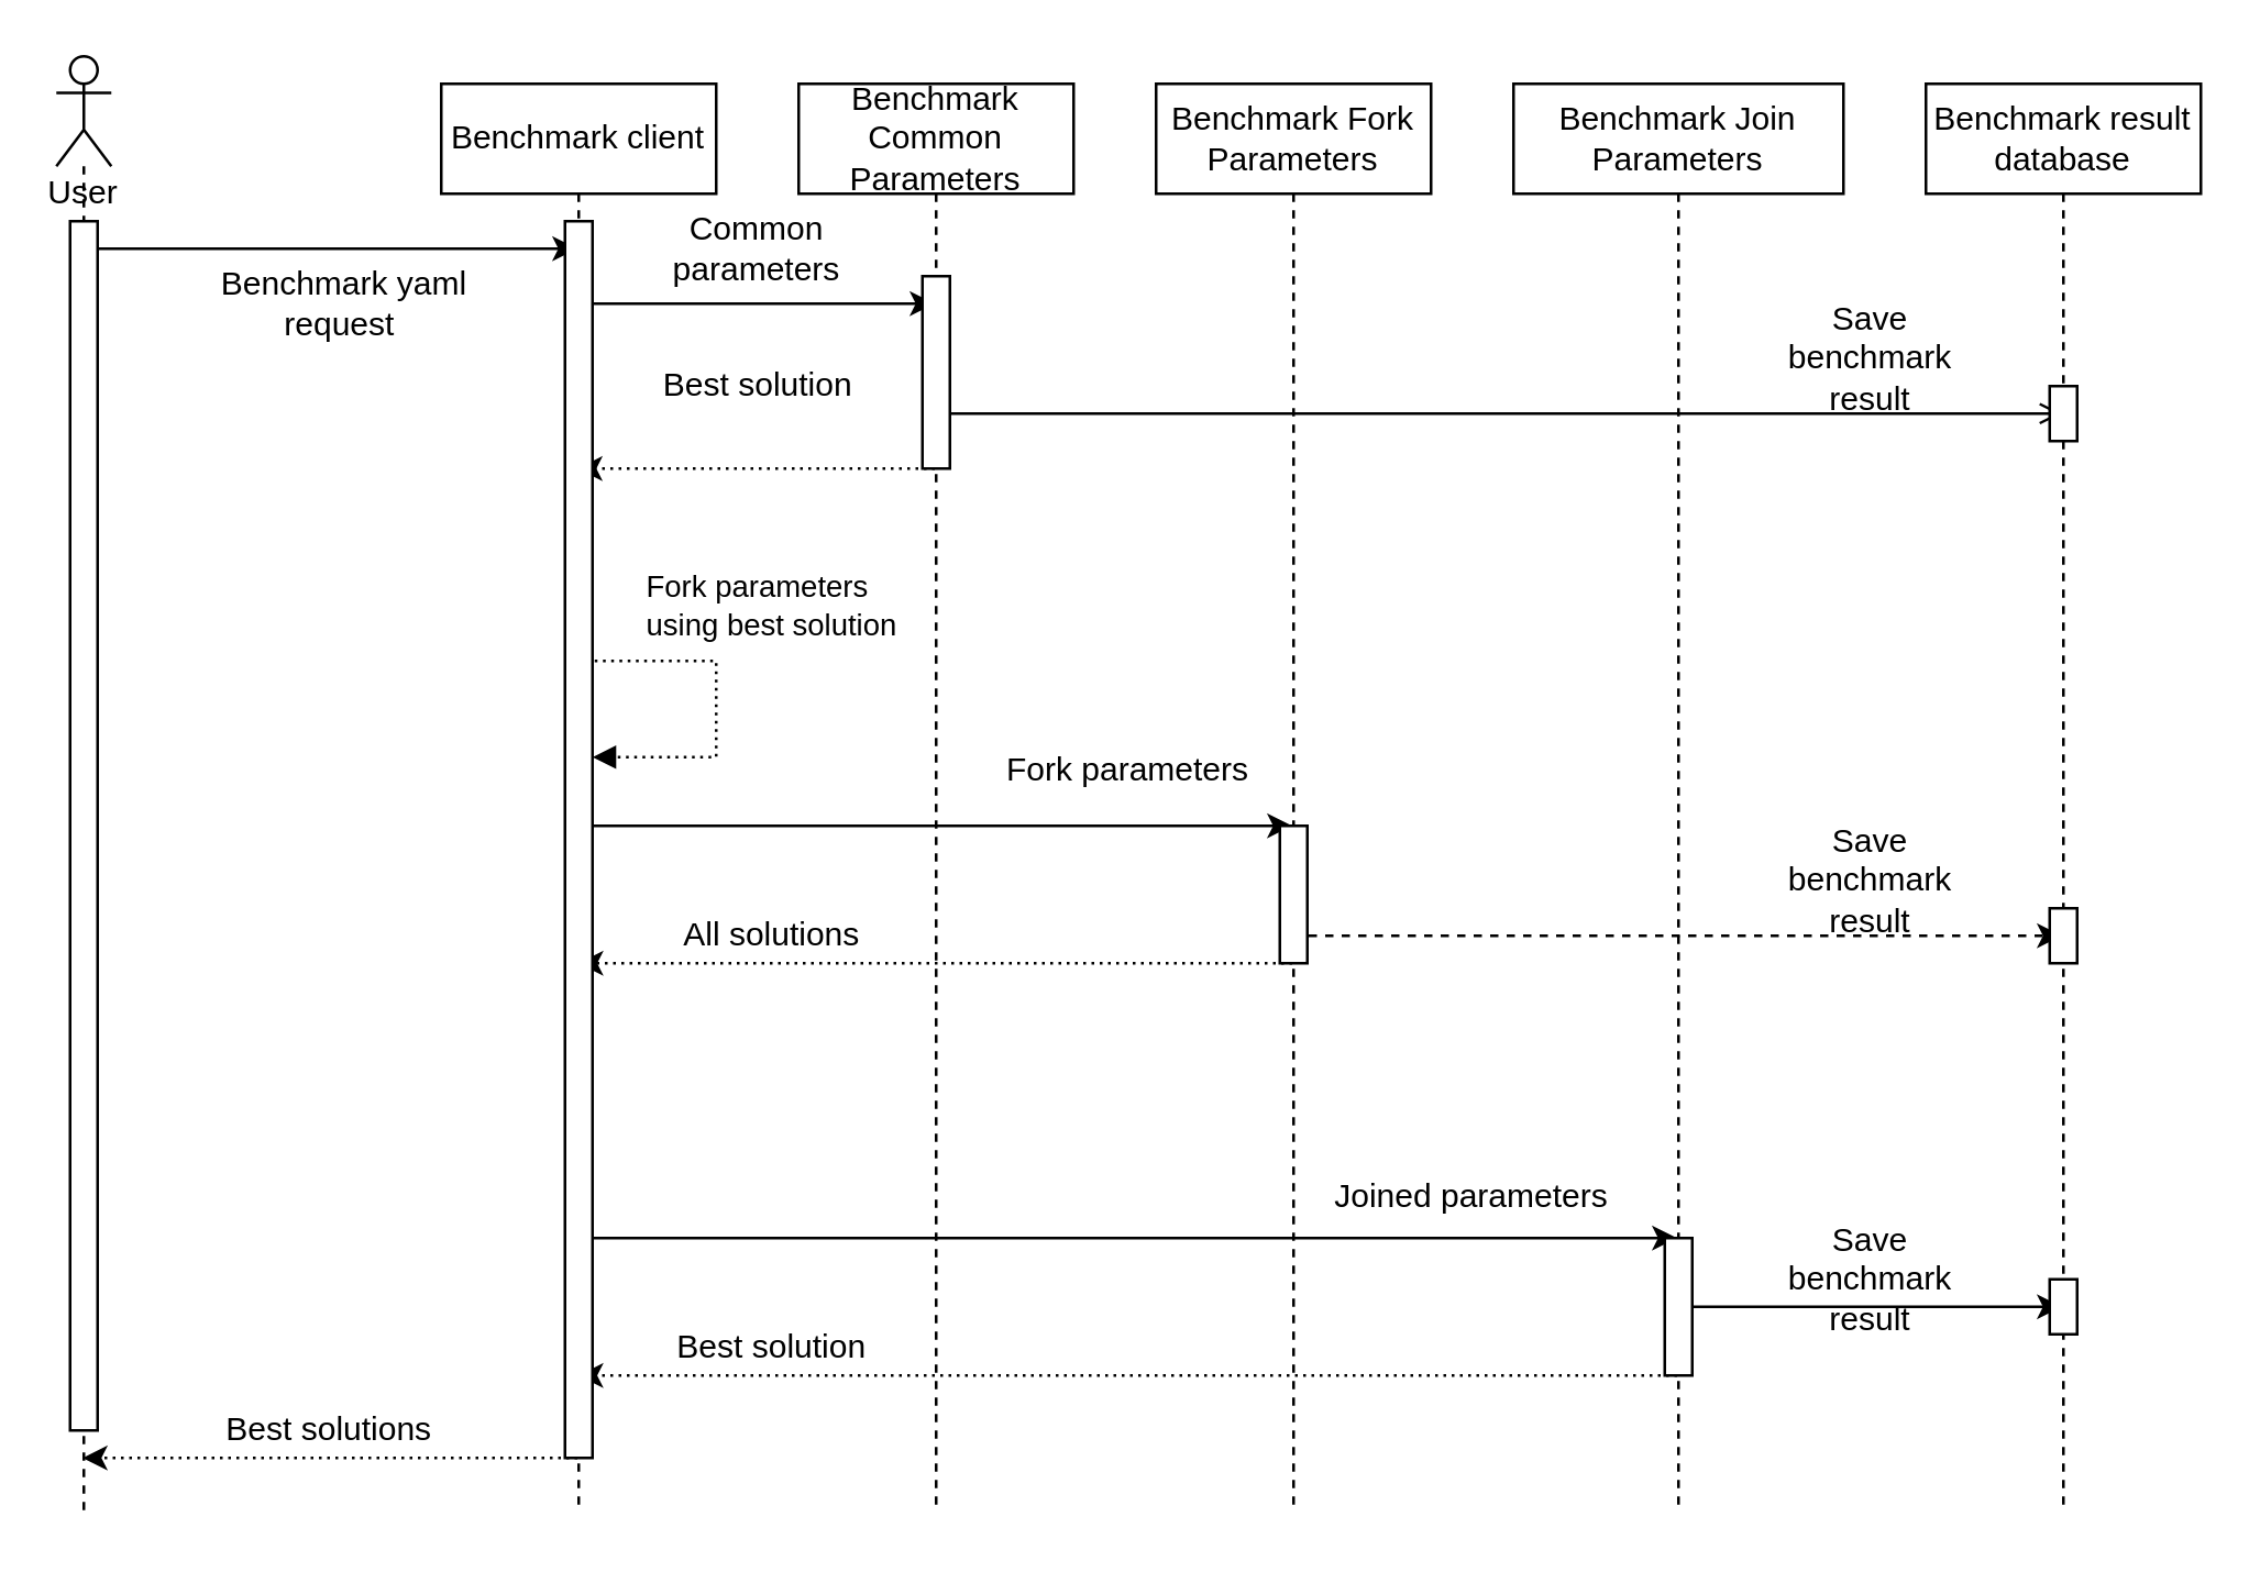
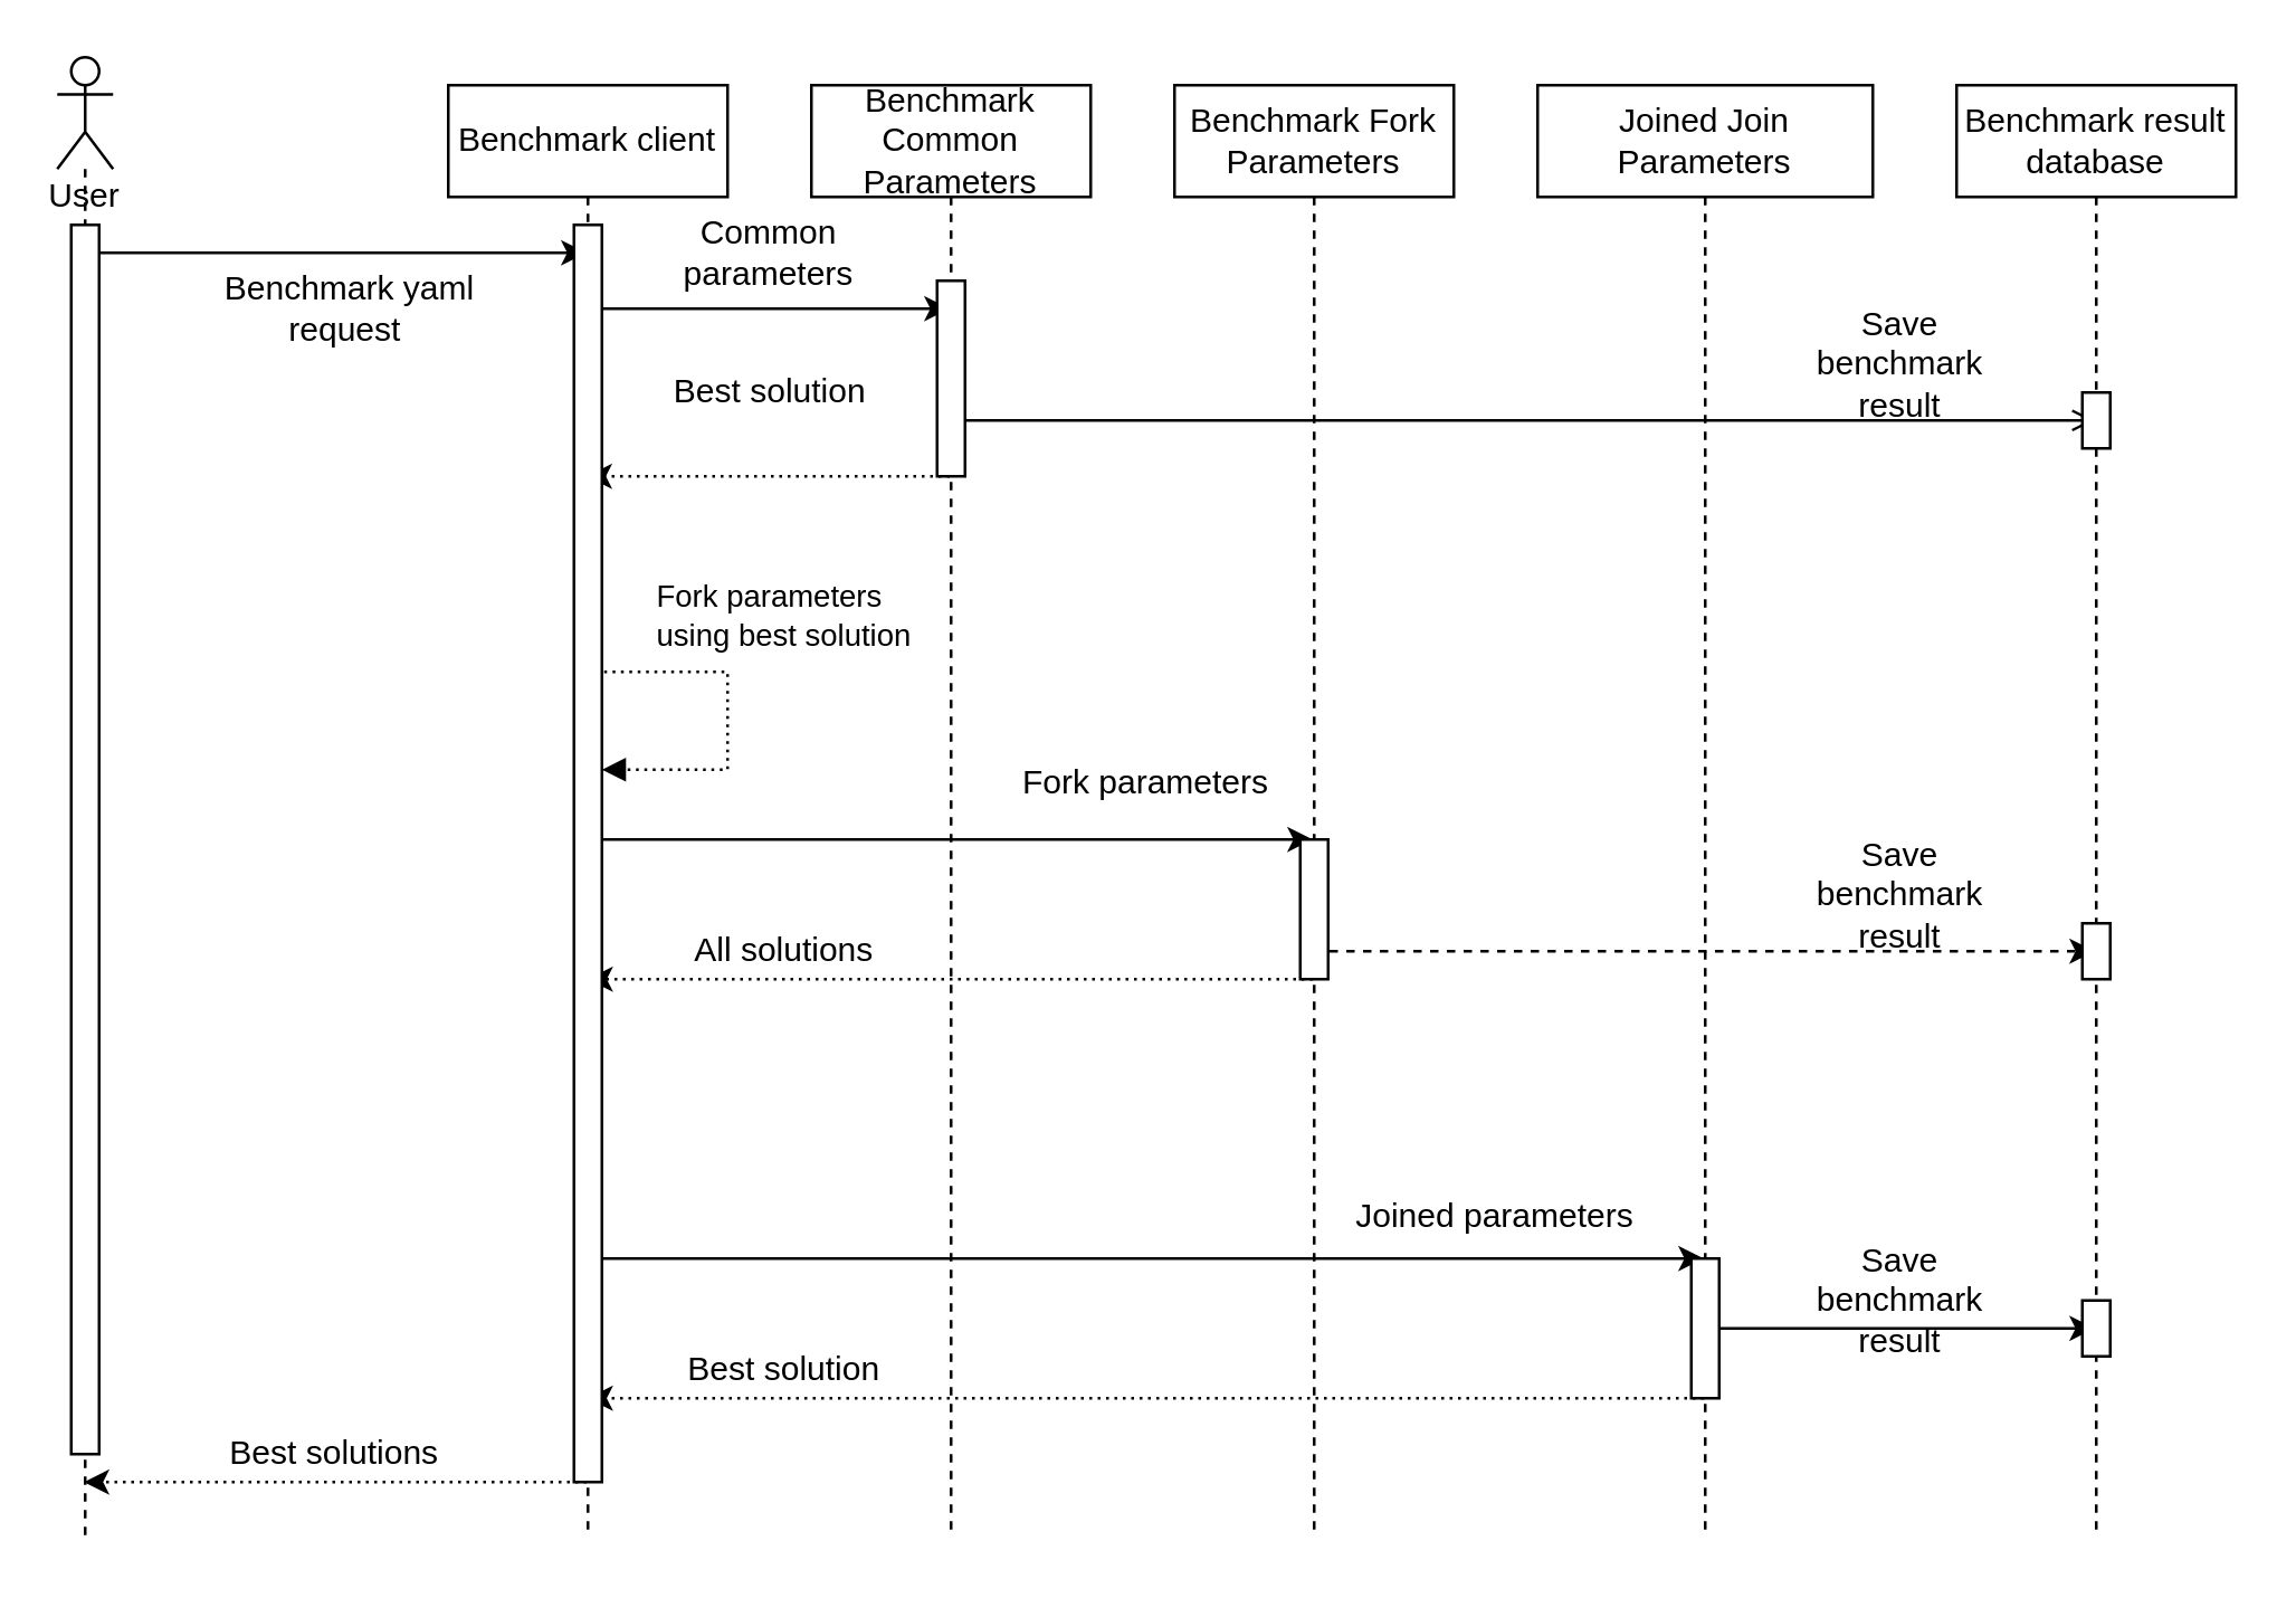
- <mxCell id="23" value="Benchmark Join Parameters" style="shape=umlLifeline;perimeter=lifelinePerimeter;whiteSpace=wrap;html=1;container=1;collapsible=0;recursiveResize=0;outlineConnect=0;labelBackgroundColor=none;fillColor=#ffffff;" vertex="1" parent="1"><mxGeometry x="550" y="30" width="120" height="520" as="geometry" /></mxCell>
+ <mxCell id="23" value="Joined Join Parameters" style="shape=umlLifeline;perimeter=lifelinePerimeter;whiteSpace=wrap;html=1;container=1;collapsible=0;recursiveResize=0;outlineConnect=0;labelBackgroundColor=none;fillColor=#ffffff;" vertex="1" parent="1"><mxGeometry x="550" y="30" width="120" height="520" as="geometry" /></mxCell>
